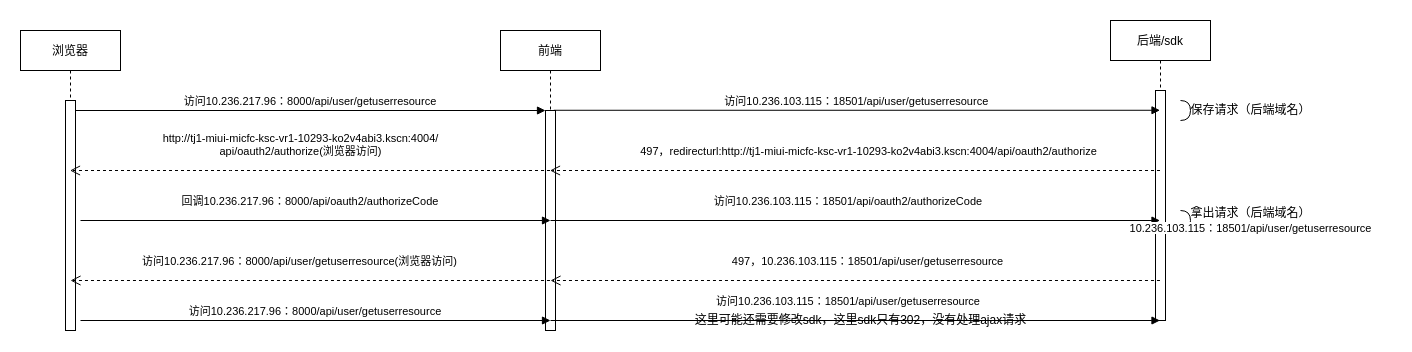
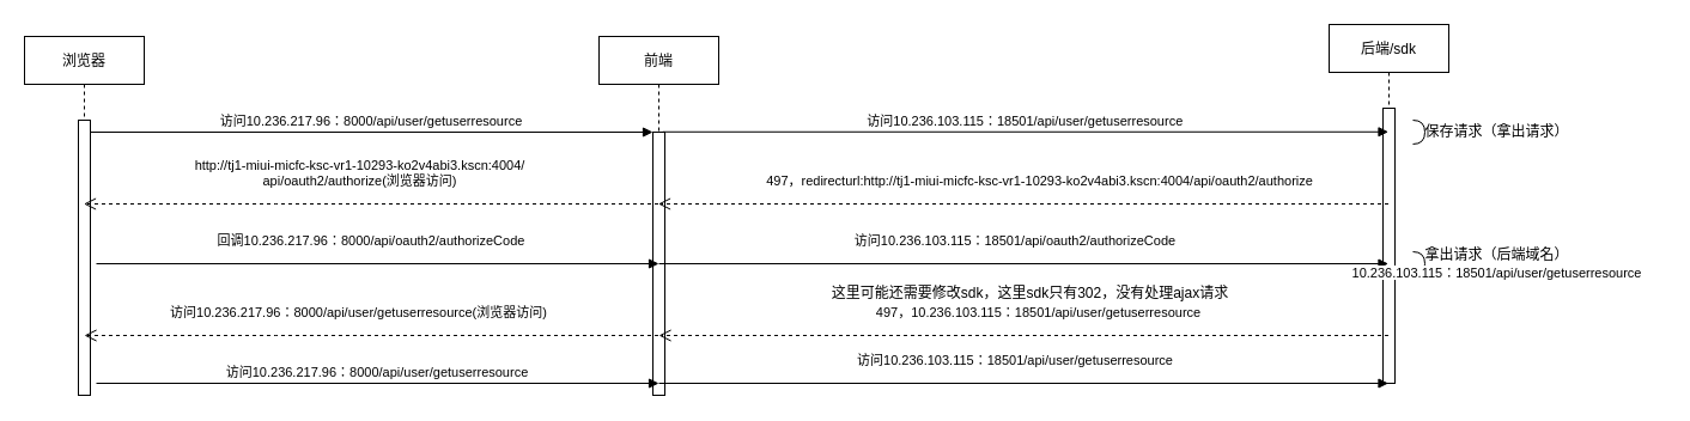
- <mxCell id="11" value="保存请求（后端域名）" style="text;html=1;align=center;verticalAlign=middle;resizable=0;points=[];autosize=1;" vertex="1" parent="1"><mxGeometry x="1180" y="100" width="140" height="20" as="geometry" /></mxCell>
+ <mxCell id="11" value="保存请求（拿出请求）" style="text;html=1;align=center;verticalAlign=middle;resizable=0;points=[];autosize=1;" vertex="1" parent="1"><mxGeometry x="1180" y="100" width="140" height="20" as="geometry" /></mxCell>
- <mxCell id="22" value="这里可能还需要修改sdk，这里sdk只有302，没有处理ajax请求" style="text;html=1;align=center;verticalAlign=middle;resizable=0;points=[];autosize=1;" vertex="1" parent="1"><mxGeometry x="685" y="310" width="350" height="20" as="geometry" /></mxCell>
+ <mxCell id="22" value="这里可能还需要修改sdk，这里sdk只有302，没有处理ajax请求" style="text;html=1;align=center;verticalAlign=middle;resizable=0;points=[];autosize=1;" vertex="1" parent="1"><mxGeometry x="685" y="235" width="350" height="20" as="geometry" /></mxCell>
